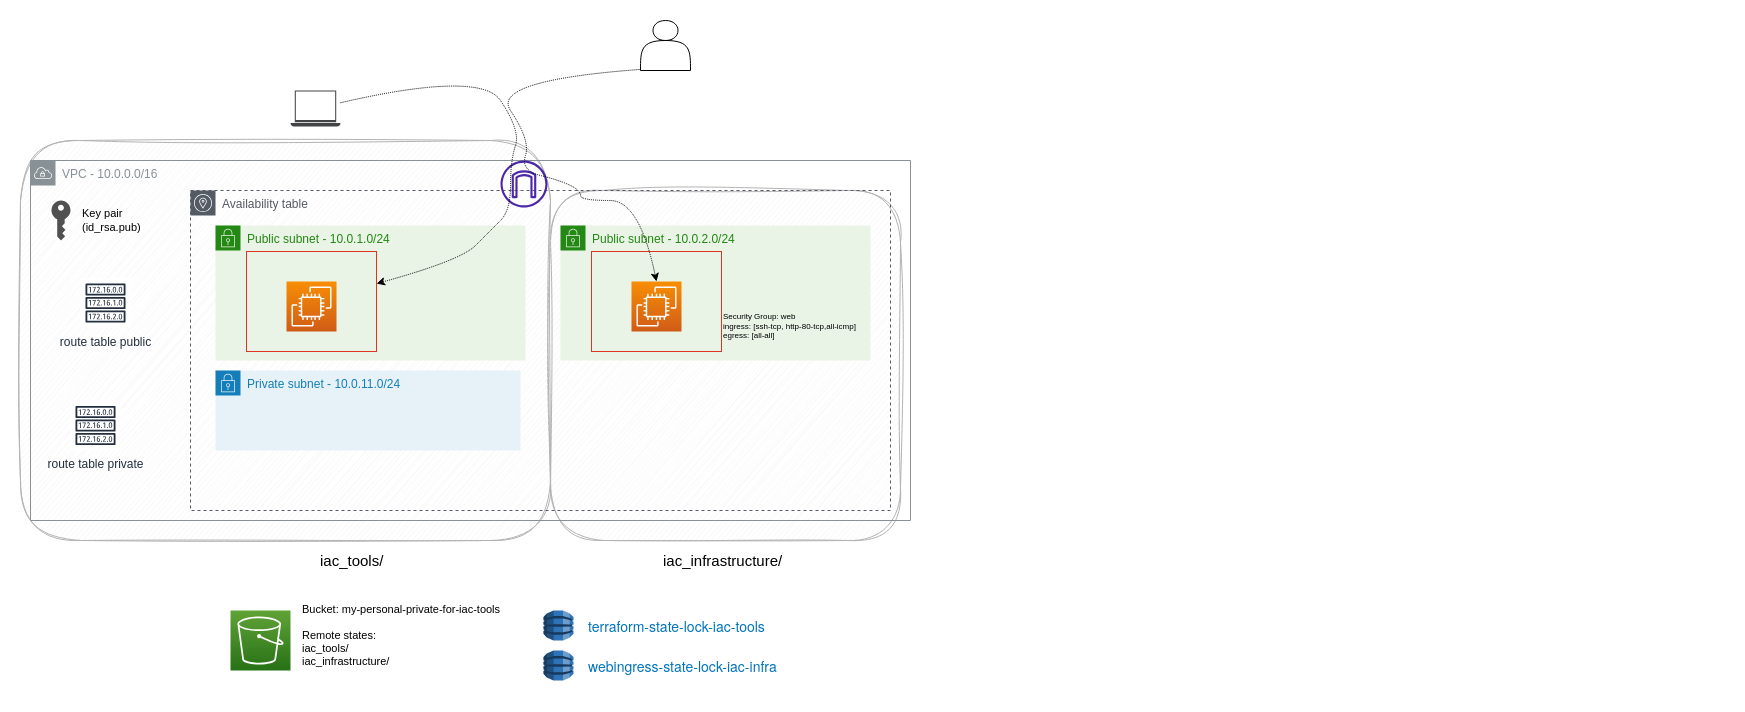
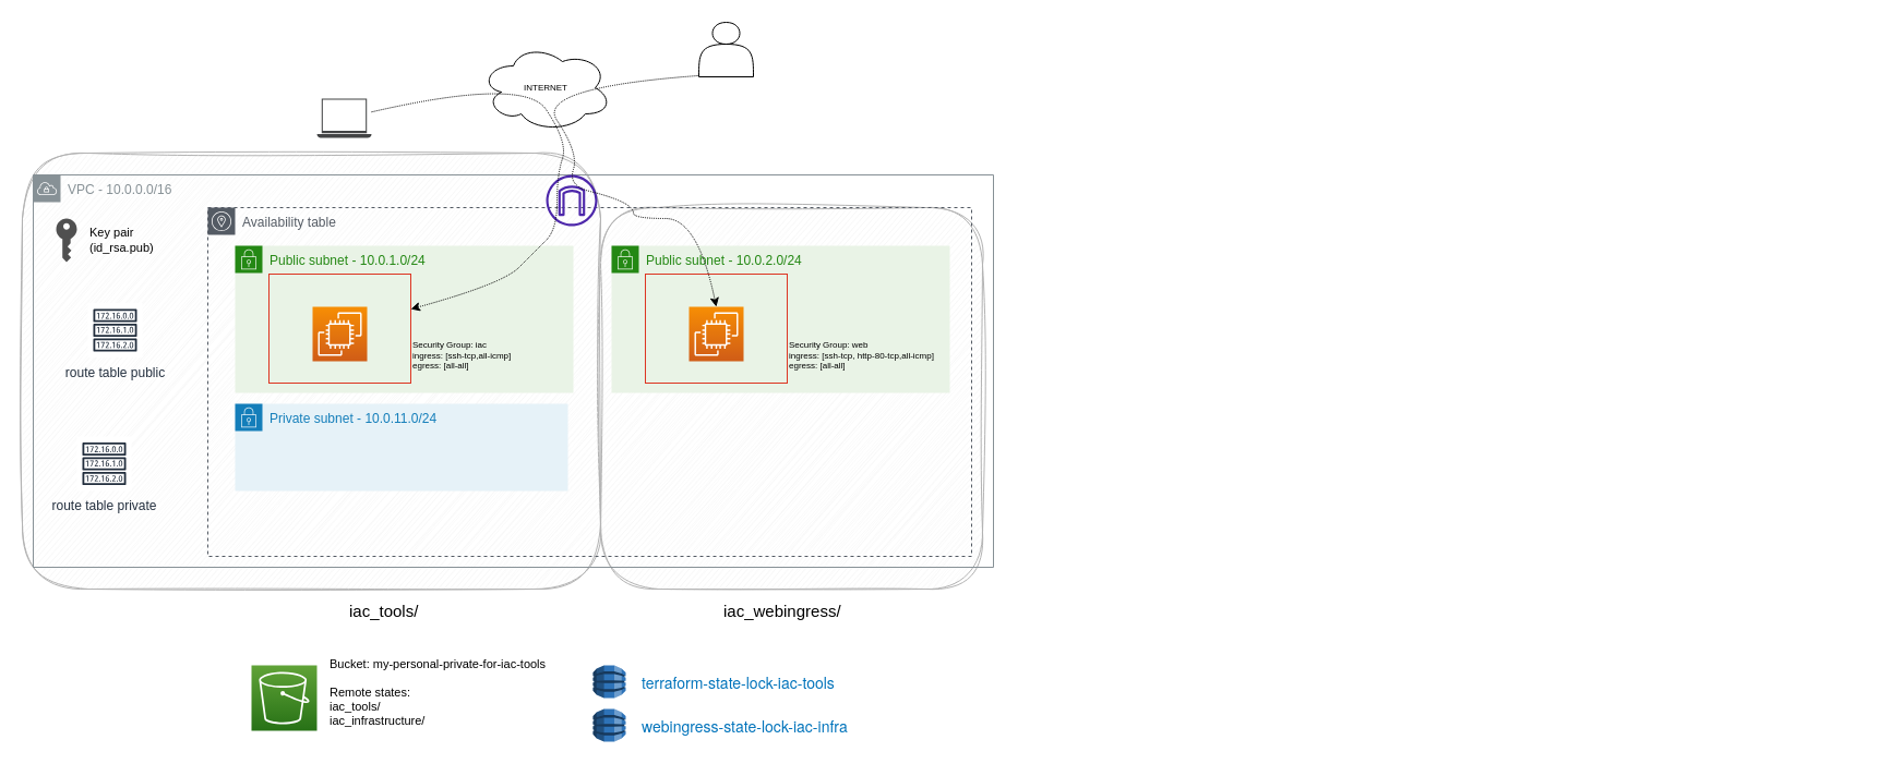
+ <mxCell id="18" value="INTERNET" style="ellipse;shape=cloud;whiteSpace=wrap;html=1;fontSize=8;" parent="1" vertex="1"><mxGeometry x="440" y="40" width="120" height="80" as="geometry" /></mxCell>
+ <mxCell id="9" value="Security Group: iac&lt;br style=&quot;font-size: 8px;&quot;&gt;ingress: [ssh-tcp,all-icmp]&lt;br style=&quot;font-size: 8px;&quot;&gt;egress: [all-all]" style="text;html=1;strokeColor=none;fillColor=none;align=left;verticalAlign=middle;whiteSpace=wrap;rounded=0;fontSize=8;" parent="6" vertex="1"><mxGeometry x="161" y="76" width="120" height="50" as="geometry" /></mxCell>
- <mxCell id="28" value="iac_infrastructure/&lt;br style=&quot;font-size: 15px;&quot;&gt;&lt;ol style=&quot;padding: 0px; margin: 0px; list-style: none; display: flex; align-items: center; width: 1080px; flex-wrap: wrap; caret-color: rgb(22, 25, 31); color: rgb(22, 25, 31); font-family: &amp;quot;Amazon Ember&amp;quot;, &amp;quot;Helvetica Neue&amp;quot;, Roboto, Arial, sans-serif; font-size: 15px; widows: 2;&quot; class=&quot;awsui_breadcrumb-group-list_d19fg_1dr7c_116&quot;&gt;&lt;li style=&quot;padding: 0px; display: inline-block; margin: 0px; font-size: 15px;&quot; class=&quot;awsui_item_d19fg_1dr7c_105&quot;&gt;&lt;/li&gt;&lt;li style=&quot;padding: 0px; display: inline-block; margin: 0px; font-size: 15px;&quot; class=&quot;awsui_item_d19fg_1dr7c_105&quot;&gt;&lt;div style=&quot;display: flex; font-size: 15px;&quot; class=&quot;awsui_breadcrumb_1kosq_w4ewt_97&quot;&gt;&lt;/div&gt;&lt;/li&gt;&lt;/ol&gt;" style="text;html=1;strokeColor=none;fillColor=none;align=left;verticalAlign=middle;whiteSpace=wrap;rounded=0;fontSize=15;" parent="1" vertex="1"><mxGeometry x="661" y="535" width="150" height="50" as="geometry" /></mxCell>
+ <mxCell id="28" value="iac_webingress/&lt;br style=&quot;font-size: 15px;&quot;&gt;&lt;ol style=&quot;padding: 0px; margin: 0px; list-style: none; display: flex; align-items: center; width: 1080px; flex-wrap: wrap; caret-color: rgb(22, 25, 31); color: rgb(22, 25, 31); font-family: &amp;quot;Amazon Ember&amp;quot;, &amp;quot;Helvetica Neue&amp;quot;, Roboto, Arial, sans-serif; font-size: 15px; widows: 2;&quot; class=&quot;awsui_breadcrumb-group-list_d19fg_1dr7c_116&quot;&gt;&lt;li style=&quot;padding: 0px; display: inline-block; margin: 0px; font-size: 15px;&quot; class=&quot;awsui_item_d19fg_1dr7c_105&quot;&gt;&lt;/li&gt;&lt;li style=&quot;padding: 0px; display: inline-block; margin: 0px; font-size: 15px;&quot; class=&quot;awsui_item_d19fg_1dr7c_105&quot;&gt;&lt;div style=&quot;display: flex; font-size: 15px;&quot; class=&quot;awsui_breadcrumb_1kosq_w4ewt_97&quot;&gt;&lt;/div&gt;&lt;/li&gt;&lt;/ol&gt;" style="text;html=1;strokeColor=none;fillColor=none;align=left;verticalAlign=middle;whiteSpace=wrap;rounded=0;fontSize=15;" parent="1" vertex="1"><mxGeometry x="661" y="535" width="150" height="50" as="geometry" /></mxCell>
